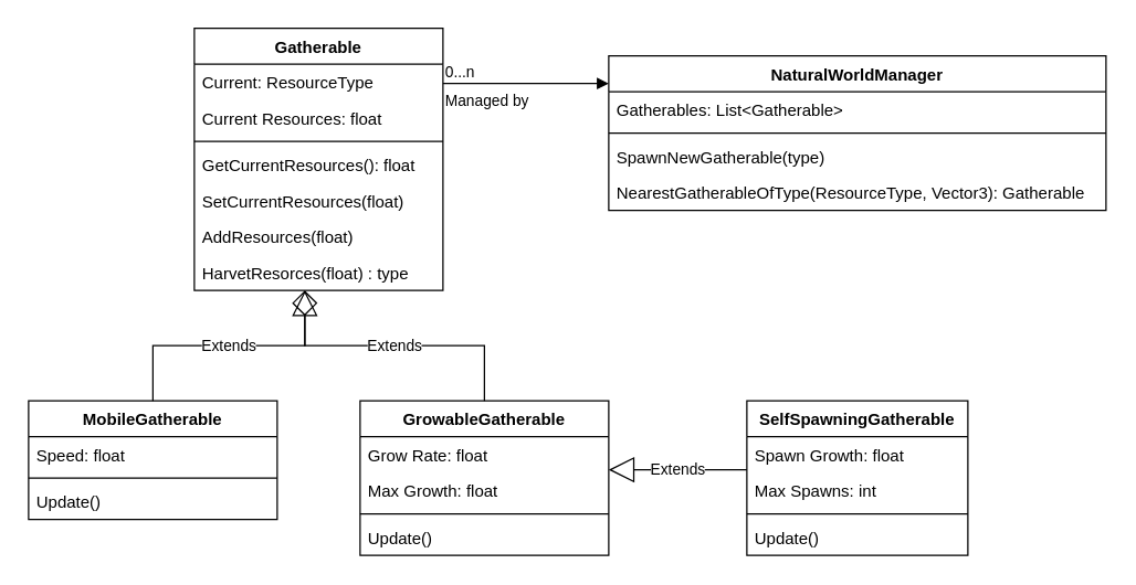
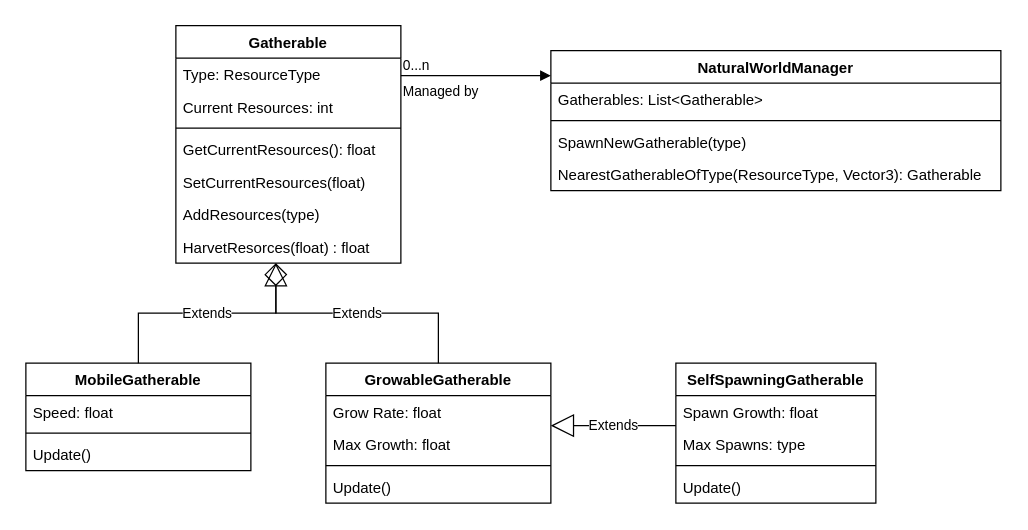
- <mxCell id="3" value="Current: ResourceType" style="text;strokeColor=none;fillColor=none;align=left;verticalAlign=top;spacingLeft=4;spacingRight=4;overflow=hidden;rotatable=0;points=[[0,0.5],[1,0.5]];portConstraint=eastwest;" vertex="1" parent="2"><mxGeometry y="26" width="180" height="26" as="geometry" /></mxCell>
+ <mxCell id="3" value="Type: ResourceType" style="text;strokeColor=none;fillColor=none;align=left;verticalAlign=top;spacingLeft=4;spacingRight=4;overflow=hidden;rotatable=0;points=[[0,0.5],[1,0.5]];portConstraint=eastwest;" vertex="1" parent="2"><mxGeometry y="26" width="180" height="26" as="geometry" /></mxCell>
- <mxCell id="4" value="Current Resources: float" style="text;strokeColor=none;fillColor=none;align=left;verticalAlign=top;spacingLeft=4;spacingRight=4;overflow=hidden;rotatable=0;points=[[0,0.5],[1,0.5]];portConstraint=eastwest;" vertex="1" parent="2"><mxGeometry y="52" width="180" height="26" as="geometry" /></mxCell>
+ <mxCell id="4" value="Current Resources: int" style="text;strokeColor=none;fillColor=none;align=left;verticalAlign=top;spacingLeft=4;spacingRight=4;overflow=hidden;rotatable=0;points=[[0,0.5],[1,0.5]];portConstraint=eastwest;" vertex="1" parent="2"><mxGeometry y="52" width="180" height="26" as="geometry" /></mxCell>
- <mxCell id="8" value="AddResources(float)" style="text;strokeColor=none;fillColor=none;align=left;verticalAlign=top;spacingLeft=4;spacingRight=4;overflow=hidden;rotatable=0;points=[[0,0.5],[1,0.5]];portConstraint=eastwest;" vertex="1" parent="2"><mxGeometry y="138" width="180" height="26" as="geometry" /></mxCell>
+ <mxCell id="8" value="AddResources(type)" style="text;strokeColor=none;fillColor=none;align=left;verticalAlign=top;spacingLeft=4;spacingRight=4;overflow=hidden;rotatable=0;points=[[0,0.5],[1,0.5]];portConstraint=eastwest;" vertex="1" parent="2"><mxGeometry y="138" width="180" height="26" as="geometry" /></mxCell>
- <mxCell id="9" value="HarvetResorces(float) : type" style="text;strokeColor=none;fillColor=none;align=left;verticalAlign=top;spacingLeft=4;spacingRight=4;overflow=hidden;rotatable=0;points=[[0,0.5],[1,0.5]];portConstraint=eastwest;" vertex="1" parent="2"><mxGeometry y="164" width="180" height="26" as="geometry" /></mxCell>
+ <mxCell id="9" value="HarvetResorces(float) : float" style="text;strokeColor=none;fillColor=none;align=left;verticalAlign=top;spacingLeft=4;spacingRight=4;overflow=hidden;rotatable=0;points=[[0,0.5],[1,0.5]];portConstraint=eastwest;" vertex="1" parent="2"><mxGeometry y="164" width="180" height="26" as="geometry" /></mxCell>
- <mxCell id="30" value="Max Spawns: int" style="text;strokeColor=none;fillColor=none;align=left;verticalAlign=top;spacingLeft=4;spacingRight=4;overflow=hidden;rotatable=0;points=[[0,0.5],[1,0.5]];portConstraint=eastwest;" vertex="1" parent="28"><mxGeometry y="52" width="160" height="26" as="geometry" /></mxCell>
+ <mxCell id="30" value="Max Spawns: type" style="text;strokeColor=none;fillColor=none;align=left;verticalAlign=top;spacingLeft=4;spacingRight=4;overflow=hidden;rotatable=0;points=[[0,0.5],[1,0.5]];portConstraint=eastwest;" vertex="1" parent="28"><mxGeometry y="52" width="160" height="26" as="geometry" /></mxCell>
